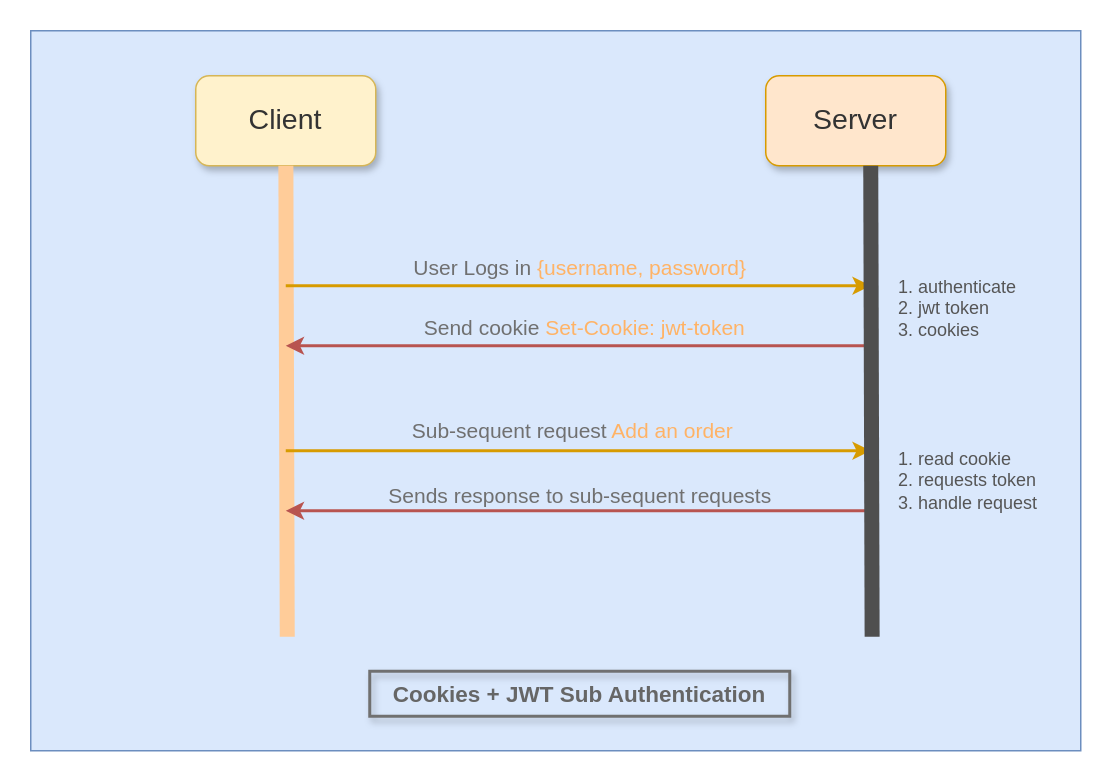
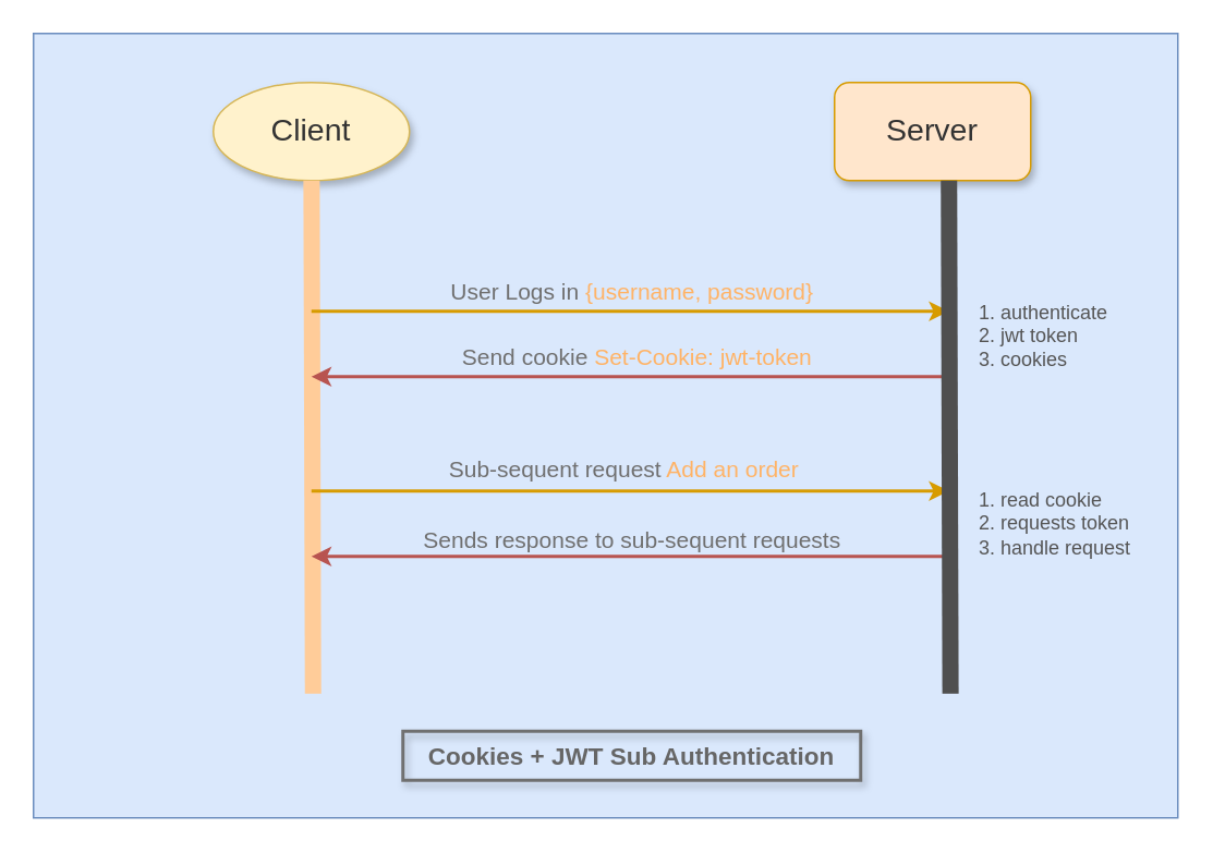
- <mxCell id="4" value="Client" style="rounded=1;whiteSpace=wrap;html=1;shadow=1;fillColor=#fff2cc;strokeColor=#d6b656;fontColor=#333;fontSize=19;" vertex="1" parent="2"><mxGeometry x="110" y="30" width="120" height="60" as="geometry" /></mxCell>
+ <mxCell id="4" value="Client" style="ellipse;whiteSpace=wrap;html=1;shadow=1;fillColor=#fff2cc;strokeColor=#d6b656;fontColor=#333;fontSize=19;" vertex="1" parent="2"><mxGeometry x="110" y="30" width="120" height="60" as="geometry" /></mxCell>
